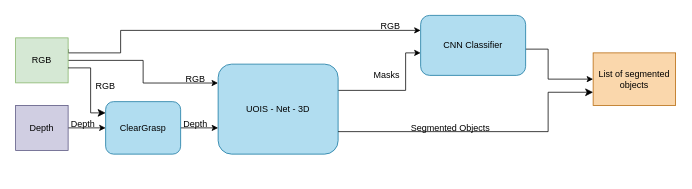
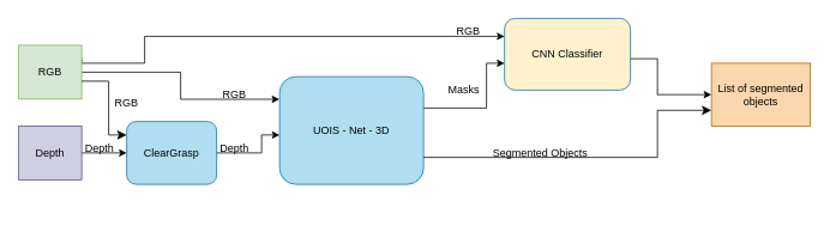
- <mxCell id="20" value="CNN Classifier" style="rounded=1;whiteSpace=wrap;html=1;fillColor=#b1ddf0;strokeColor=#10739e;" vertex="1" parent="1"><mxGeometry x="560" y="20" width="140" height="80" as="geometry" /></mxCell>
+ <mxCell id="20" value="CNN Classifier" style="rounded=1;whiteSpace=wrap;html=1;fillColor=#fff2cc;strokeColor=#10739e;" vertex="1" parent="1"><mxGeometry x="560" y="20" width="140" height="80" as="geometry" /></mxCell>
- <mxCell id="8" value="UOIS - Net - 3D" style="rounded=1;whiteSpace=wrap;html=1;fillColor=#b1ddf0;strokeColor=#10739e;" vertex="1" parent="1"><mxGeometry x="290" y="85" width="160" height="120" as="geometry" /></mxCell>
+ <mxCell id="8" value="UOIS - Net - 3D" style="rounded=1;whiteSpace=wrap;html=1;fillColor=#b1ddf0;strokeColor=#10739e;" vertex="1" parent="1"><mxGeometry x="310" y="85" width="160" height="120" as="geometry" /></mxCell>
